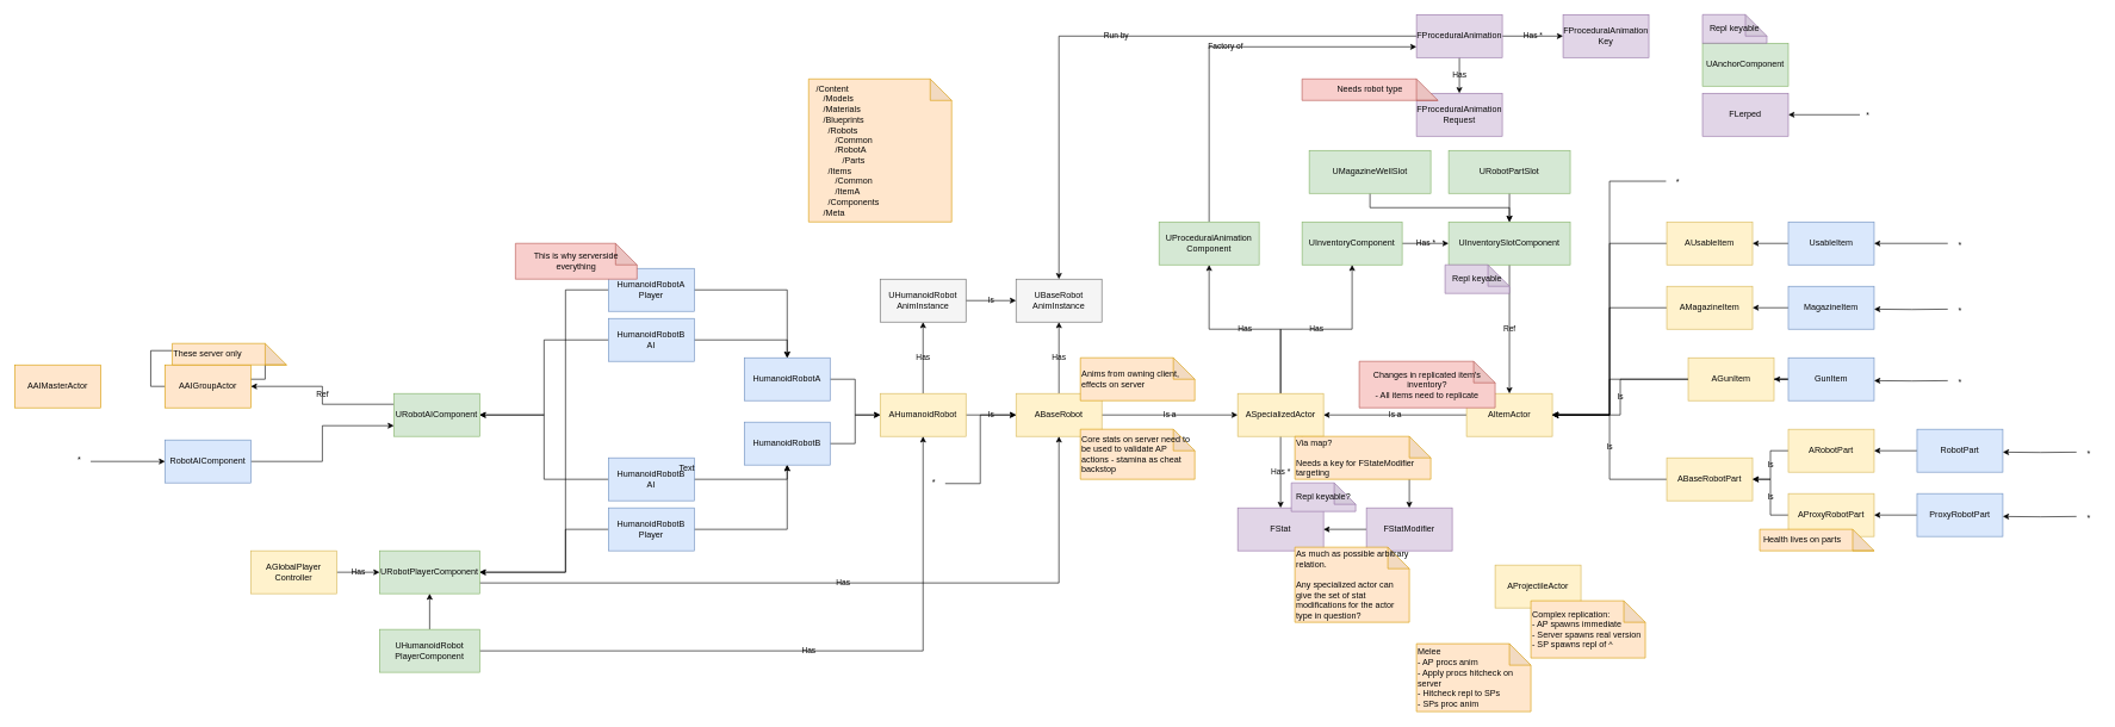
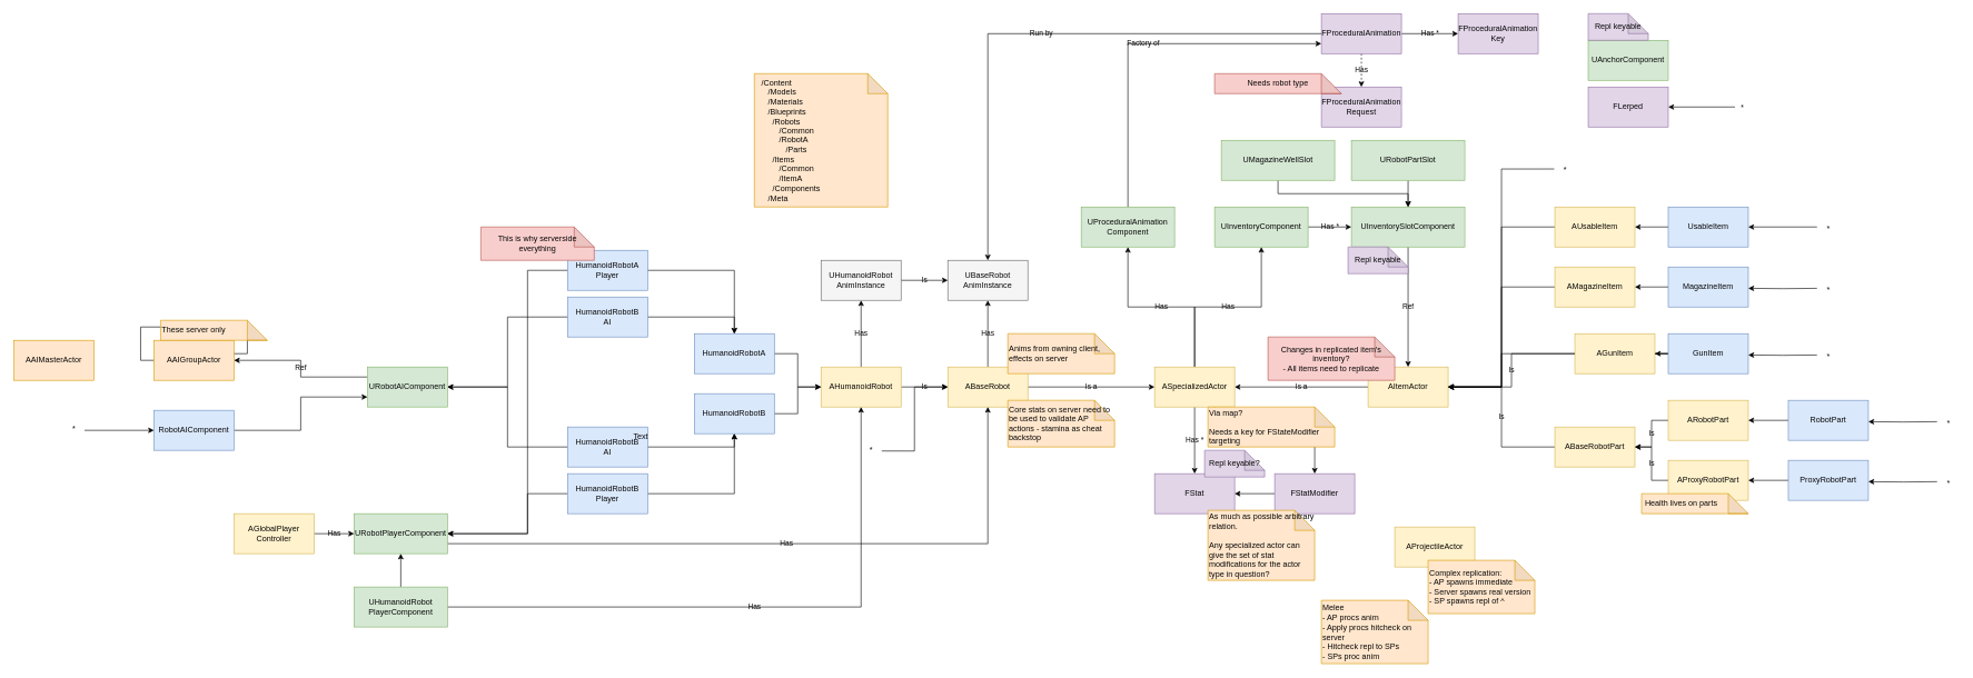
- <mxCell id="55" value="Has" style="edgeStyle=orthogonalEdgeStyle;rounded=0;orthogonalLoop=1;jettySize=auto;html=1;exitX=0.5;exitY=1;exitDx=0;exitDy=0;fontColor=#080808;labelBackgroundColor=none;" parent="1" source="57" target="58" edge="1"><mxGeometry relative="1" as="geometry" /></mxCell>
+ <mxCell id="55" value="Has" style="edgeStyle=orthogonalEdgeStyle;rounded=0;orthogonalLoop=1;jettySize=auto;html=1;exitX=0.5;exitY=1;exitDx=0;exitDy=0;fontColor=#080808;labelBackgroundColor=none;dashed=1;" parent="1" source="57" target="58" edge="1"><mxGeometry relative="1" as="geometry" /></mxCell>
